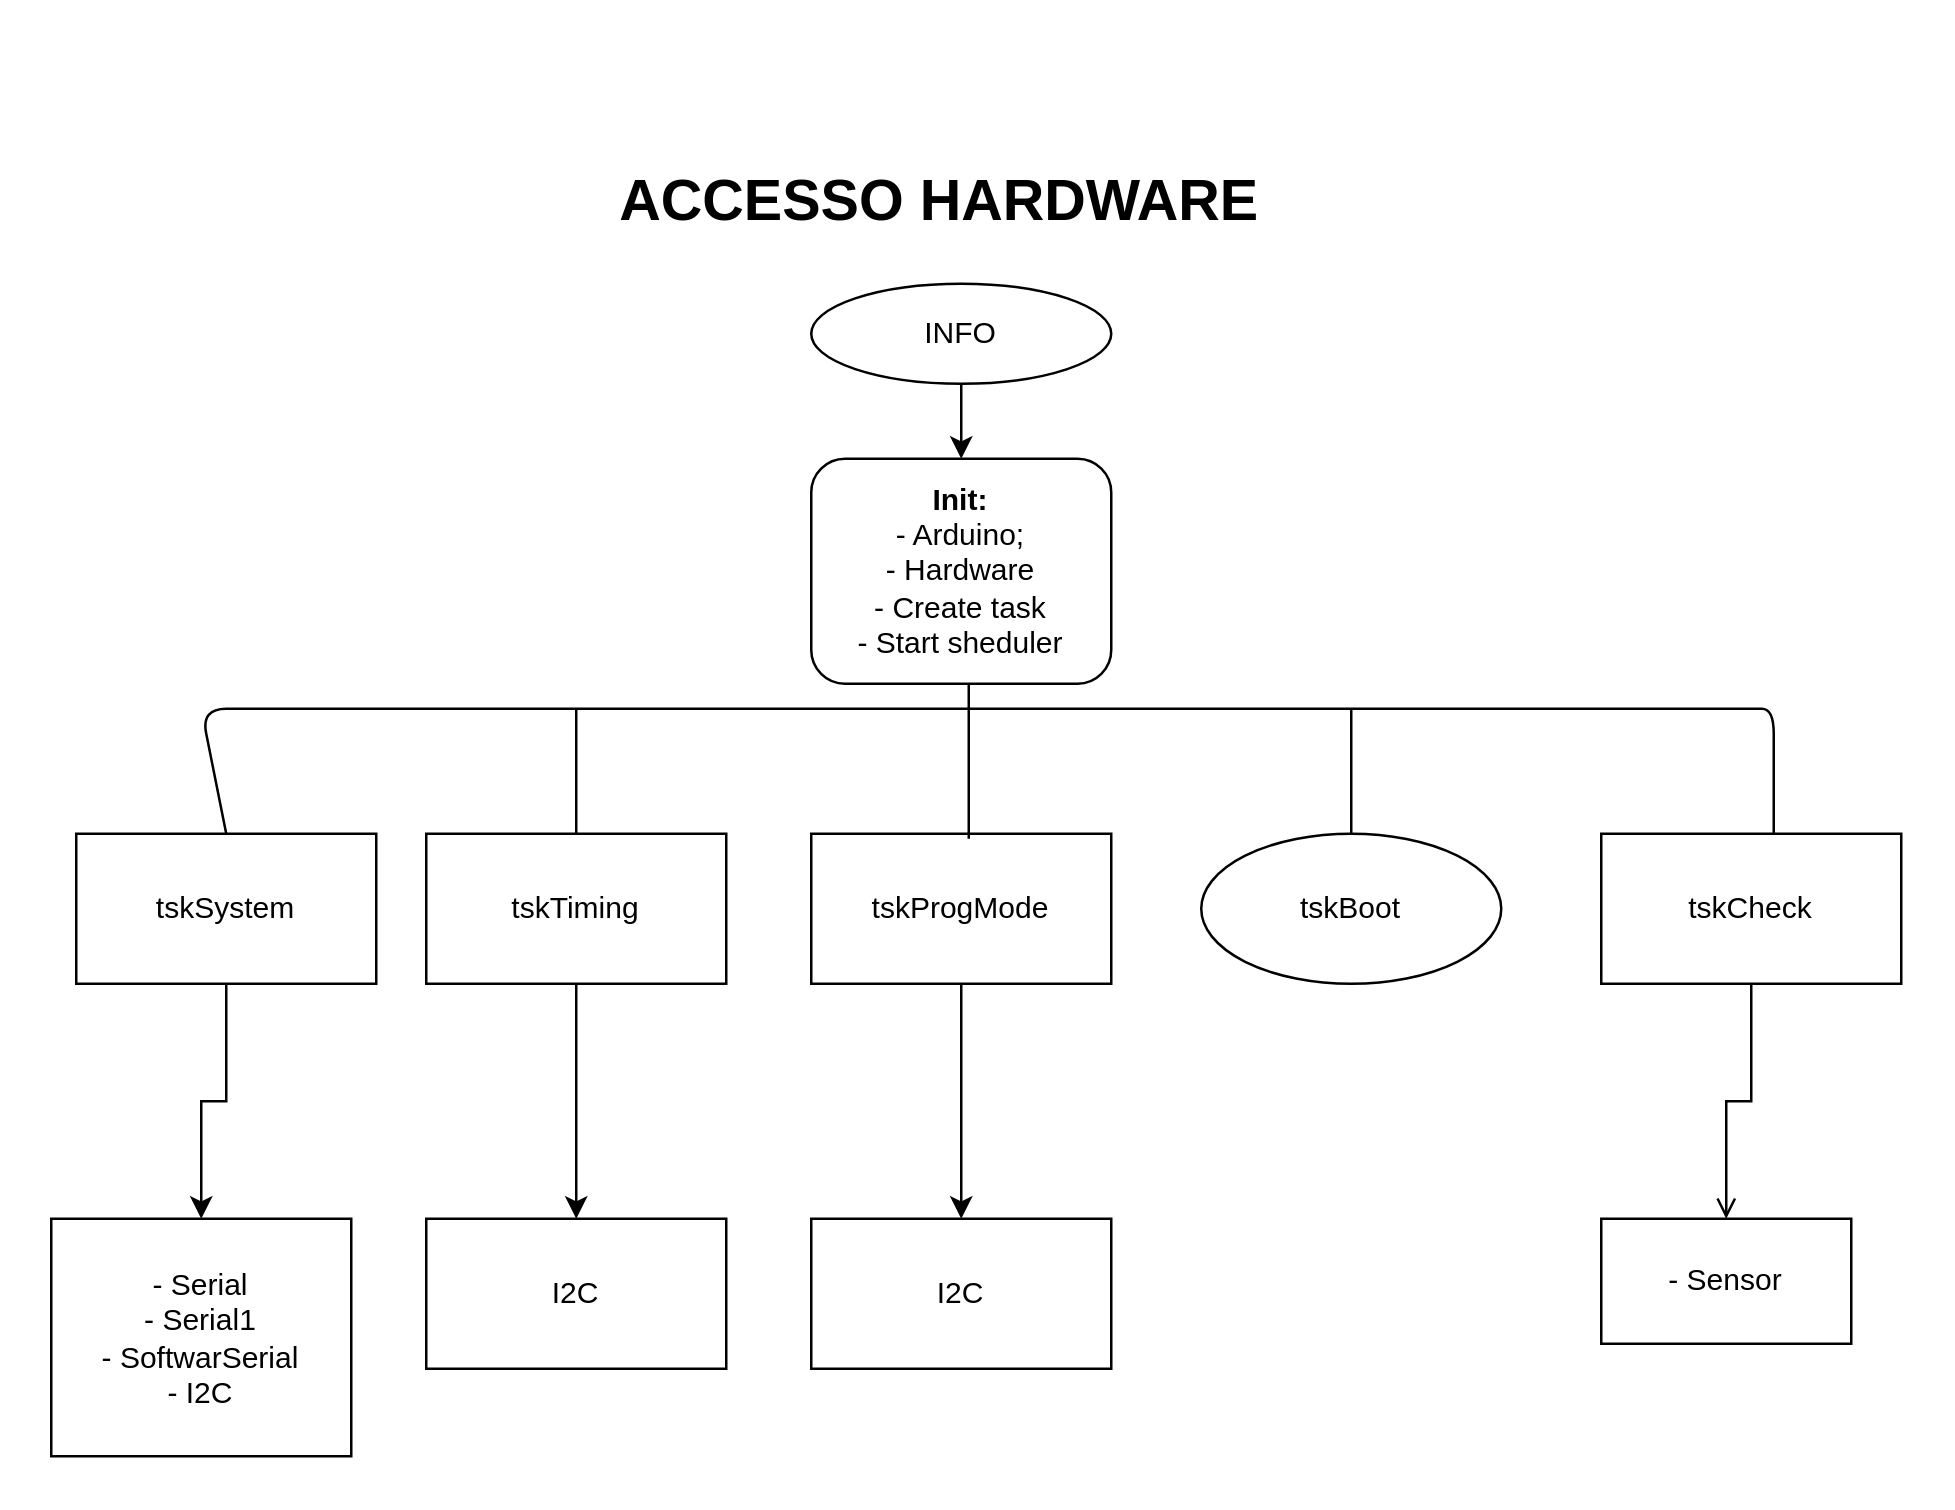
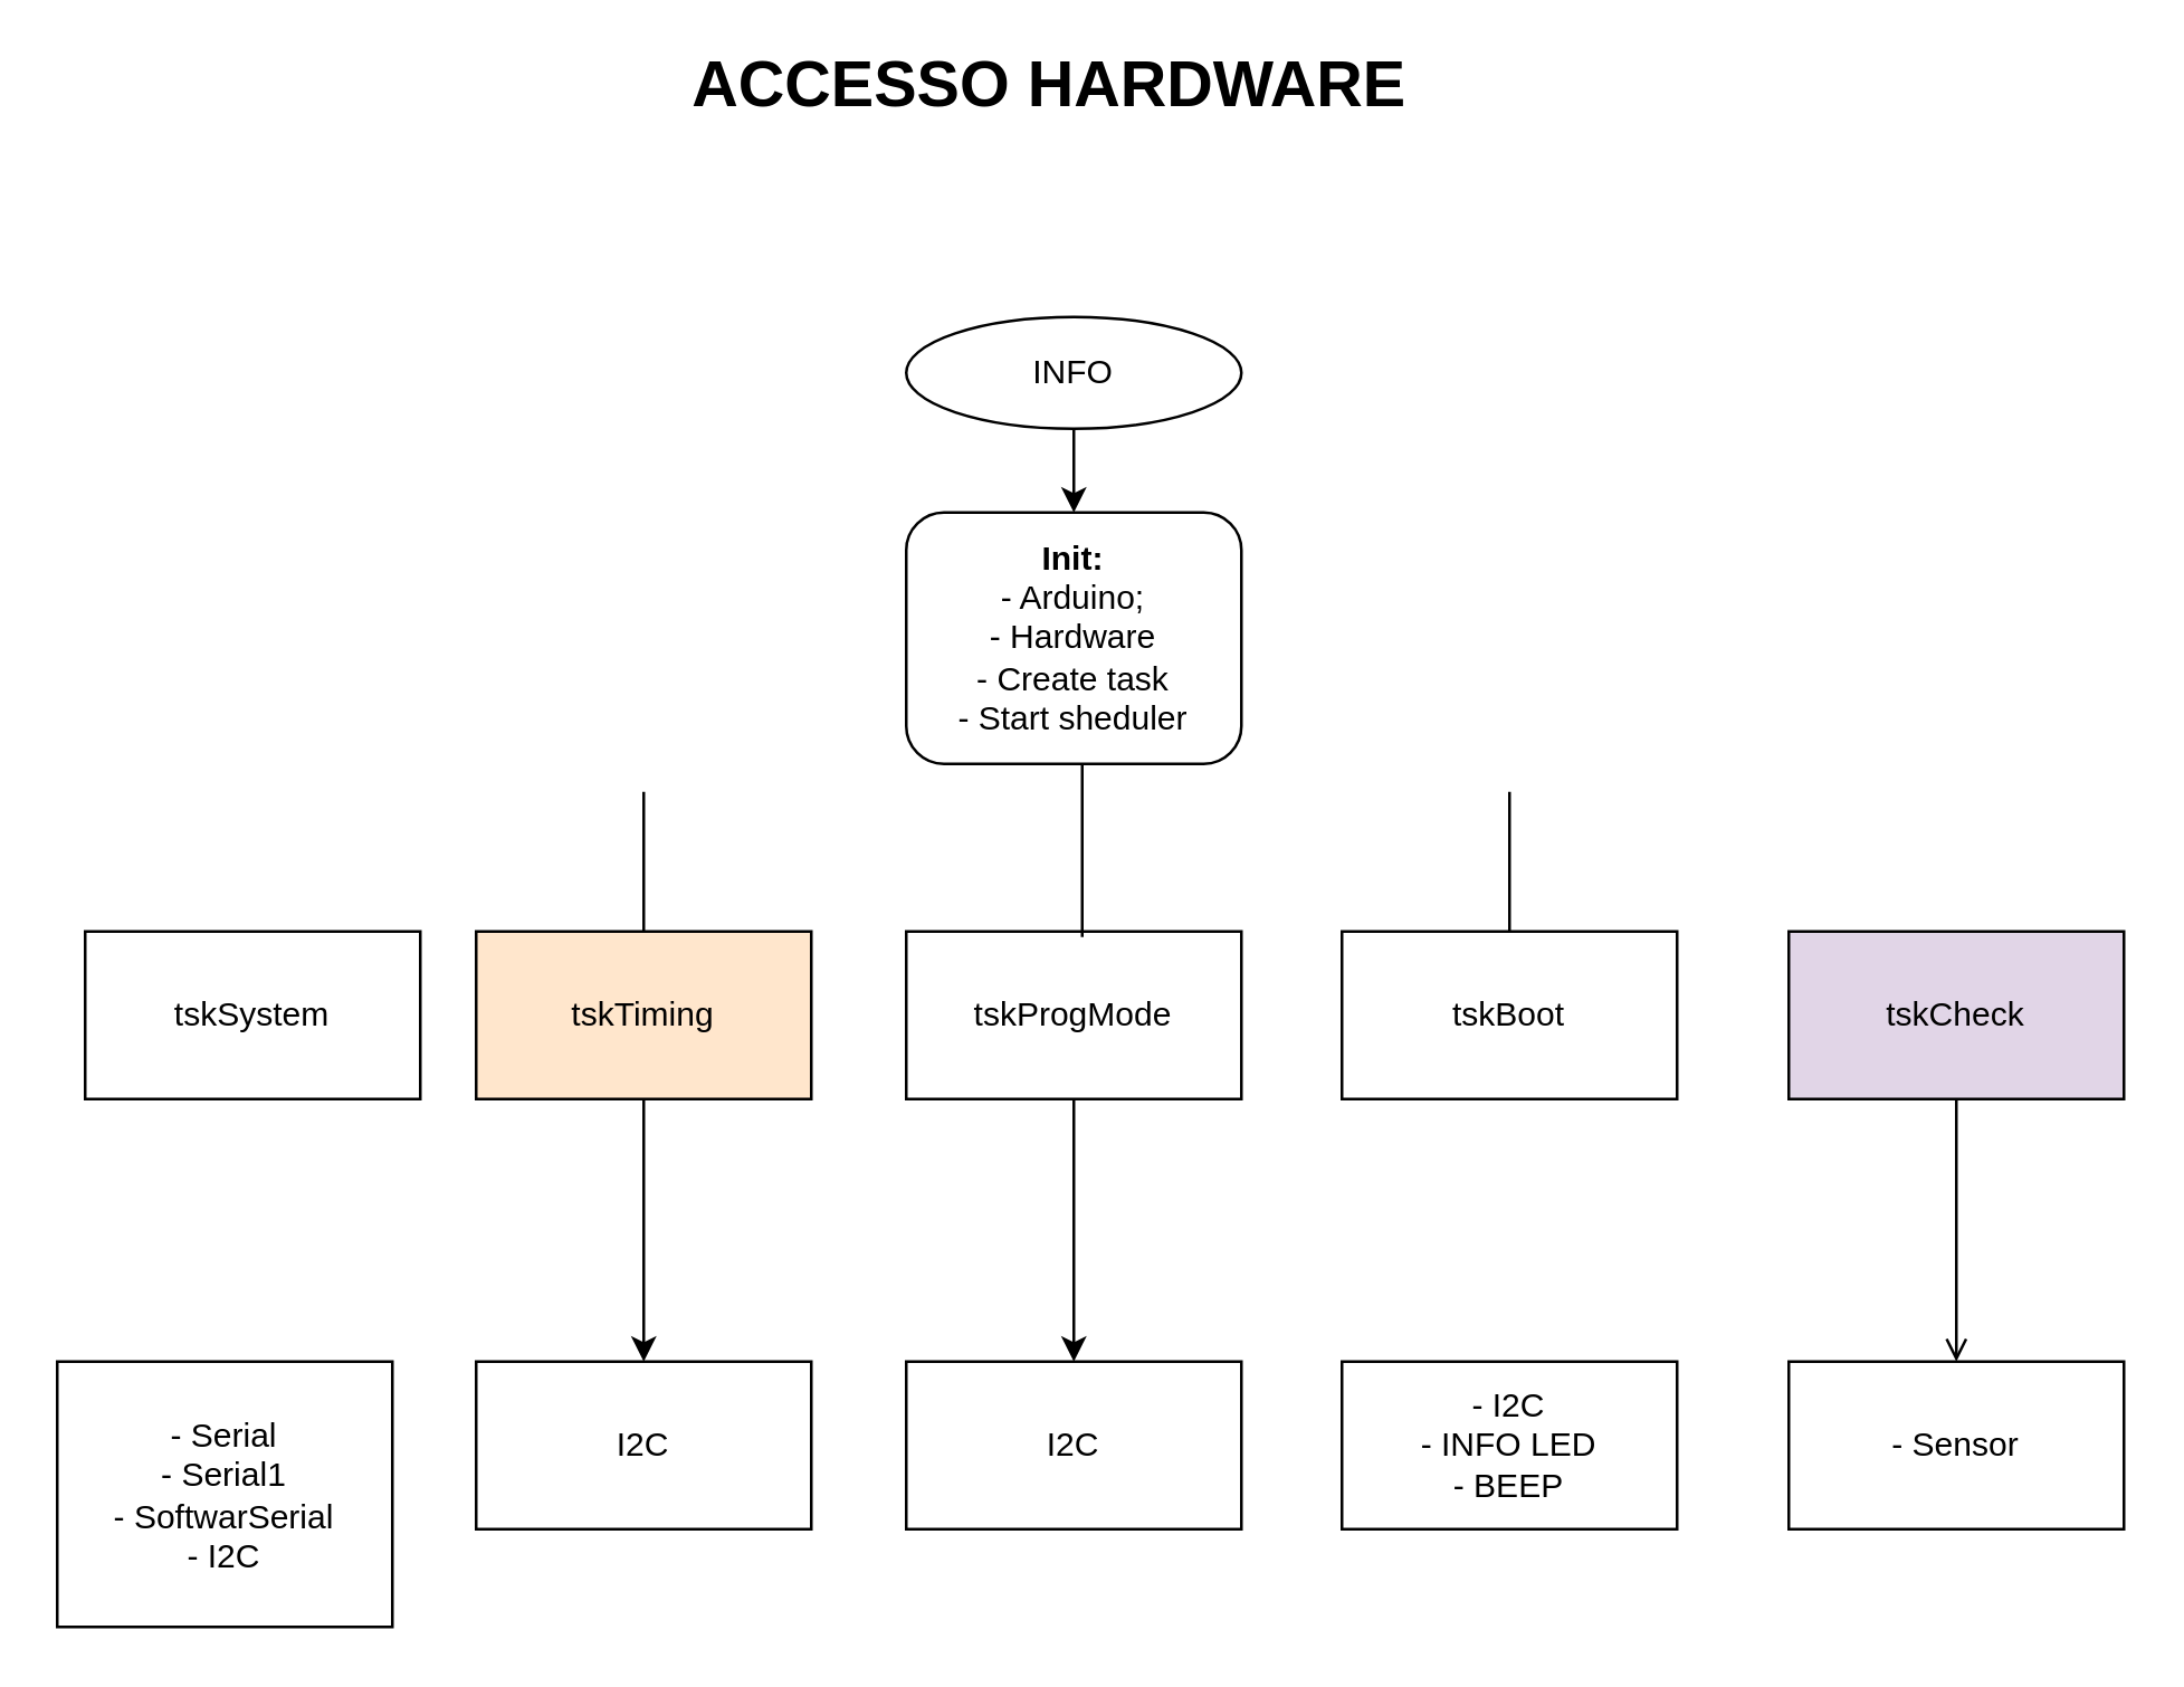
- <mxCell id="23" value="&lt;font style=&quot;font-size: 23px&quot;&gt;&lt;b&gt;ACCESSO HARDWARE&lt;/b&gt;&lt;/font&gt;" style="text;html=1;align=center;verticalAlign=middle;resizable=0;points=[];autosize=1;strokeColor=none;" vertex="1" parent="1"><mxGeometry x="240" y="70" width="270" height="20" as="geometry" /></mxCell>
+ <mxCell id="23" value="&lt;font style=&quot;font-size: 23px&quot;&gt;&lt;b&gt;ACCESSO HARDWARE&lt;/b&gt;&lt;/font&gt;" style="text;html=1;align=center;verticalAlign=middle;resizable=0;points=[];autosize=1;strokeColor=none;" vertex="1" parent="1"><mxGeometry x="240" y="20" width="270" height="20" as="geometry" /></mxCell>
- <mxCell id="14" value="" style="endArrow=none;html=1;exitX=0.5;exitY=0;exitDx=0;exitDy=0;entryX=0.575;entryY=0;entryDx=0;entryDy=0;entryPerimeter=0;" edge="1" parent="1" source="6" target="13"><mxGeometry width="50" height="50" relative="1" as="geometry"><mxPoint x="60" y="283" as="sourcePoint" /><mxPoint x="390" y="283" as="targetPoint" /><Array as="points"><mxPoint x="80" y="283" /><mxPoint x="230" y="283" /><mxPoint x="690" y="283" /><mxPoint x="709" y="283" /></Array></mxGeometry></mxCell>
- <mxCell id="8" value="tskTiming" style="rounded=0;whiteSpace=wrap;html=1;" vertex="1" parent="1"><mxGeometry x="170" y="333" width="120" height="60" as="geometry" /></mxCell>
+ <mxCell id="8" value="tskTiming" style="rounded=0;whiteSpace=wrap;html=1;fillColor=#ffe6cc;" vertex="1" parent="1"><mxGeometry x="170" y="333" width="120" height="60" as="geometry" /></mxCell>
- <mxCell id="11" value="tskBoot" style="ellipse;whiteSpace=wrap;html=1;" vertex="1" parent="1"><mxGeometry x="480" y="333" width="120" height="60" as="geometry" /></mxCell>
+ <mxCell id="11" value="tskBoot" style="rounded=0;whiteSpace=wrap;html=1;" vertex="1" parent="1"><mxGeometry x="480" y="333" width="120" height="60" as="geometry" /></mxCell>
- <mxCell id="13" value="tskCheck" style="rounded=0;whiteSpace=wrap;html=1;" vertex="1" parent="1"><mxGeometry x="640" y="333" width="120" height="60" as="geometry" /></mxCell>
+ <mxCell id="13" value="tskCheck" style="rounded=0;whiteSpace=wrap;html=1;fillColor=#e1d5e7;" vertex="1" parent="1"><mxGeometry x="640" y="333" width="120" height="60" as="geometry" /></mxCell>
- <mxCell id="5" style="edgeStyle=orthogonalEdgeStyle;rounded=0;orthogonalLoop=1;jettySize=auto;html=1;exitX=0.5;exitY=1;exitDx=0;exitDy=0;entryX=0.5;entryY=0;entryDx=0;entryDy=0;" edge="1" parent="1" source="6" target="18"><mxGeometry relative="1" as="geometry" /></mxCell>
- <mxCell id="22" value="- Sensor" style="rounded=0;whiteSpace=wrap;html=1;" vertex="1" parent="1"><mxGeometry x="640" y="487" width="100" height="50" as="geometry" /></mxCell>
+ <mxCell id="22" value="- Sensor" style="rounded=0;whiteSpace=wrap;html=1;" vertex="1" parent="1"><mxGeometry x="640" y="487" width="120" height="60" as="geometry" /></mxCell>
+ <mxCell id="21" value="&lt;div&gt;- I2C&lt;/div&gt;&lt;div&gt;- INFO LED&lt;/div&gt;&lt;div&gt;- BEEP&lt;br&gt;&lt;/div&gt;" style="rounded=0;whiteSpace=wrap;html=1;" vertex="1" parent="1"><mxGeometry x="480" y="487" width="120" height="60" as="geometry" /></mxCell>
